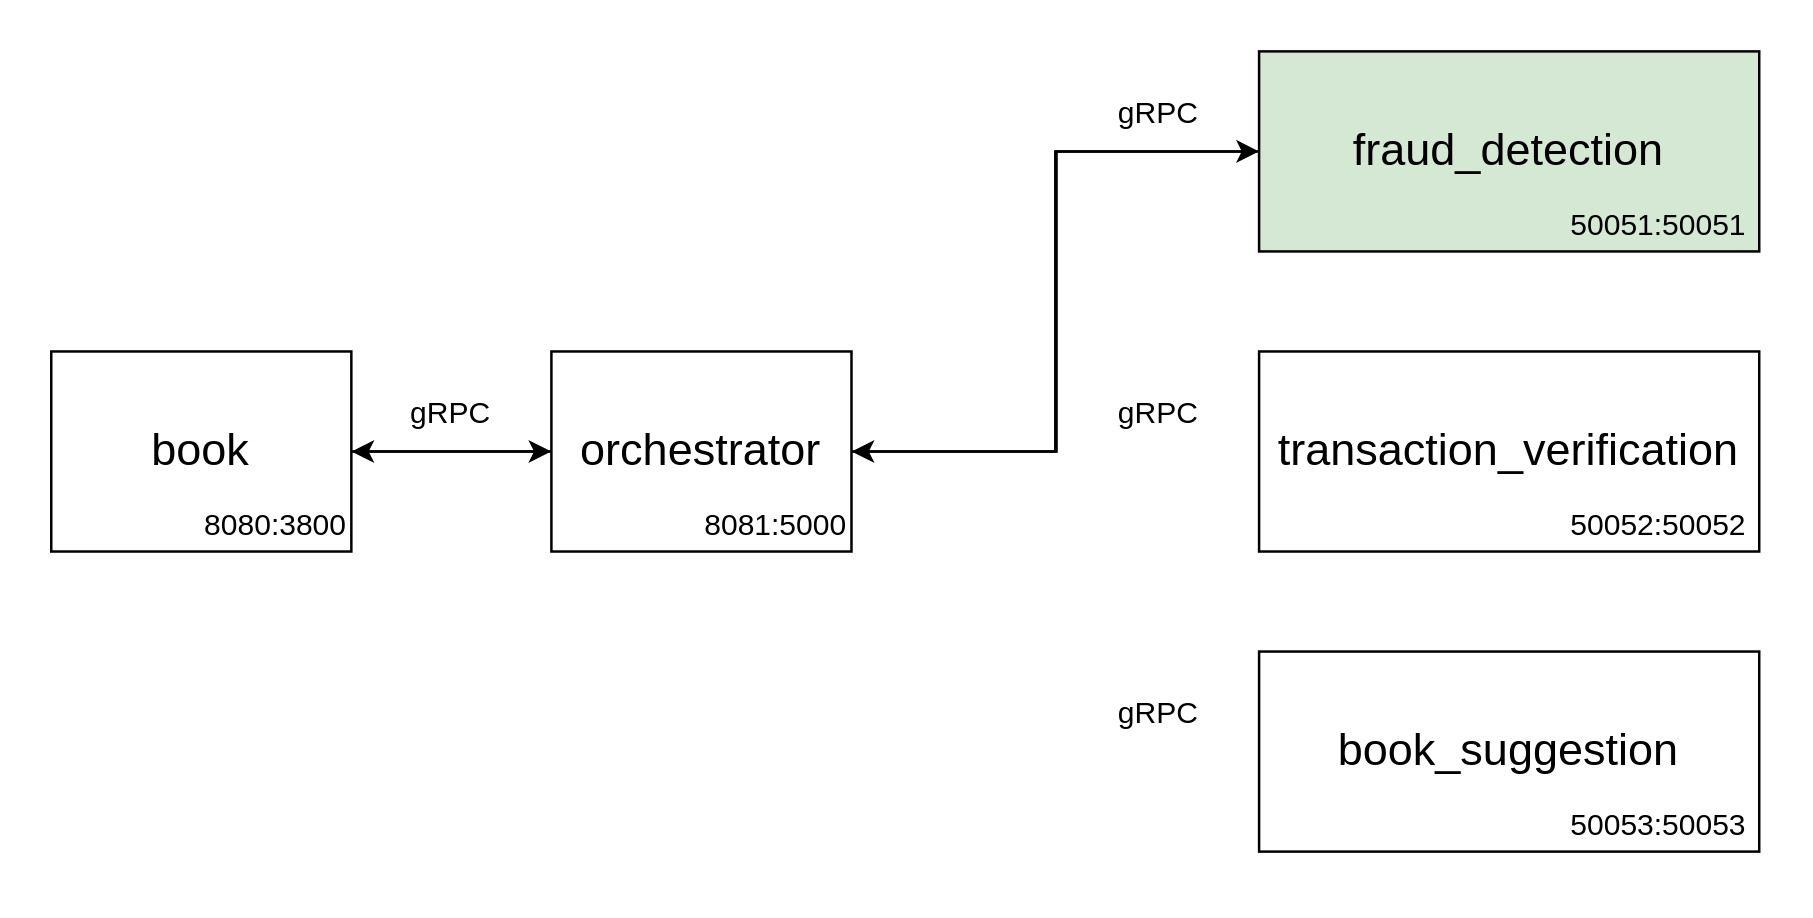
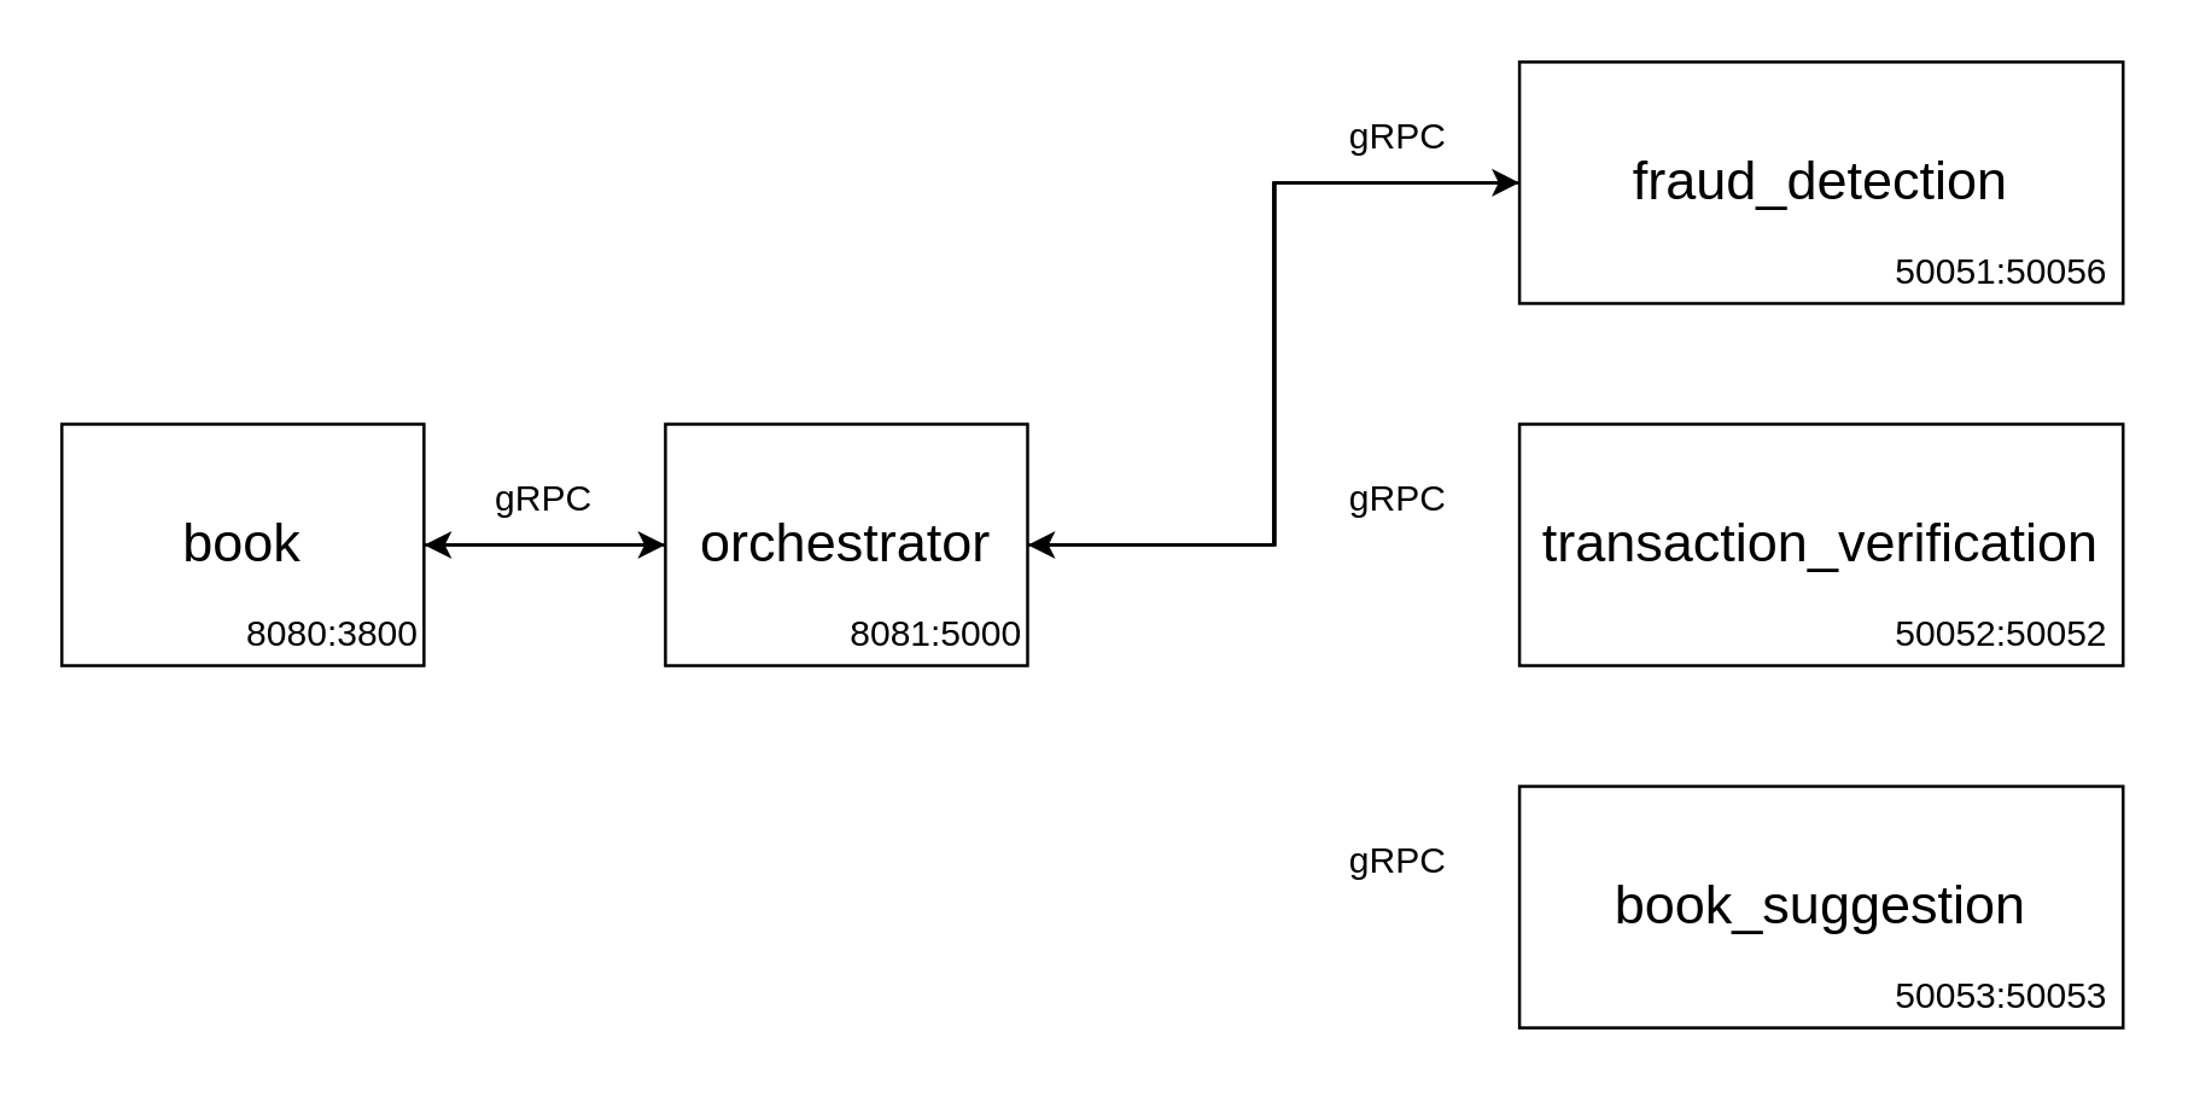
- <mxCell id="6" value="fraud_detection" style="rounded=0;whiteSpace=wrap;html=1;fontSize=18;fillColor=#d5e8d4;" vertex="1" parent="1"><mxGeometry x="503" y="20" width="200" height="80" as="geometry" /></mxCell>
+ <mxCell id="6" value="fraud_detection" style="rounded=0;whiteSpace=wrap;html=1;fontSize=18;" vertex="1" parent="1"><mxGeometry x="503" y="20" width="200" height="80" as="geometry" /></mxCell>
- <mxCell id="13" value="50051:50051" style="text;strokeColor=none;align=center;fillColor=none;html=1;verticalAlign=middle;whiteSpace=wrap;rounded=0;" vertex="1" parent="1"><mxGeometry x="623" y="75" width="80" height="30" as="geometry" /></mxCell>
+ <mxCell id="13" value="50051:50056" style="text;strokeColor=none;align=center;fillColor=none;html=1;verticalAlign=middle;whiteSpace=wrap;rounded=0;" vertex="1" parent="1"><mxGeometry x="623" y="75" width="80" height="30" as="geometry" /></mxCell>
